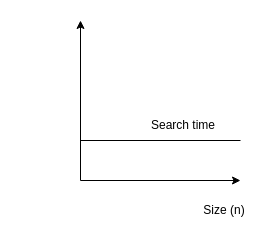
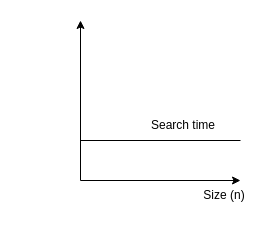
- <mxCell id="2" value="Size (n)" style="text;html=1;strokeColor=none;fillColor=none;align=center;verticalAlign=middle;whiteSpace=wrap;rounded=0;" vertex="1" parent="1"><mxGeometry x="194" y="195" width="60" height="30" as="geometry" /></mxCell>
+ <mxCell id="2" value="Size (n)" style="text;html=1;strokeColor=none;fillColor=none;align=center;verticalAlign=middle;whiteSpace=wrap;rounded=0;" vertex="1" parent="1"><mxGeometry x="194" y="180" width="60" height="30" as="geometry" /></mxCell>
